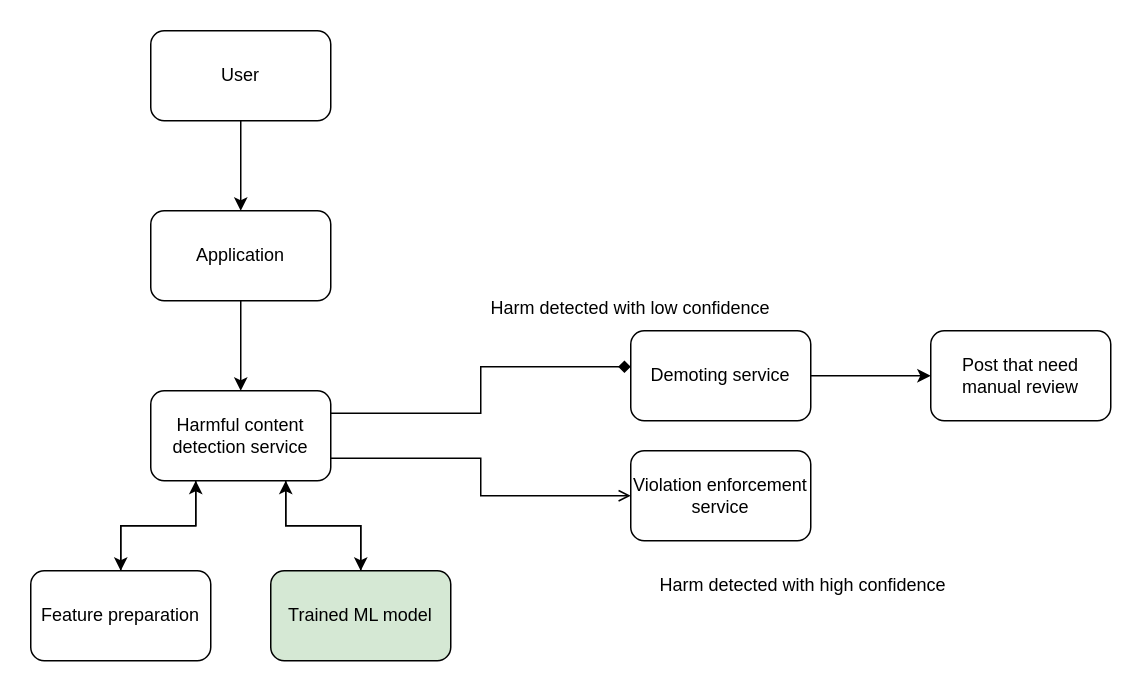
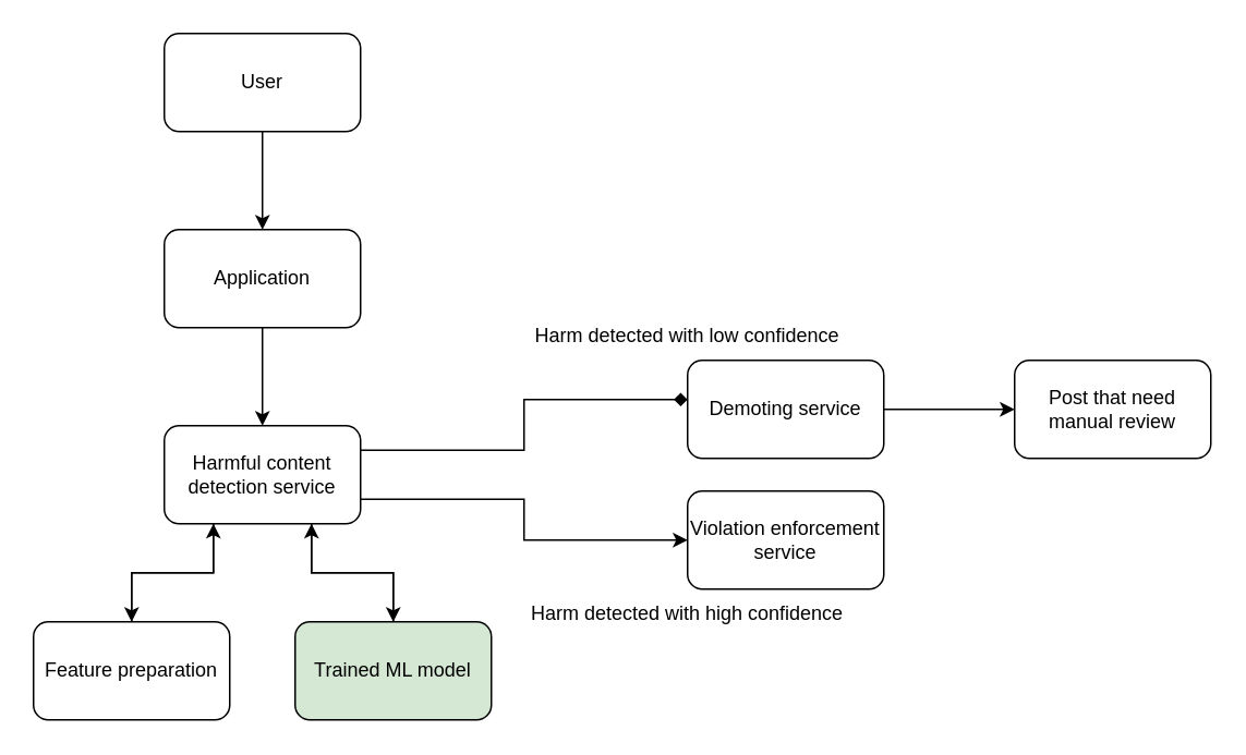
- <mxCell id="6" style="edgeStyle=orthogonalEdgeStyle;rounded=0;orthogonalLoop=1;jettySize=auto;html=1;exitX=1;exitY=0.75;exitDx=0;exitDy=0;entryX=0;entryY=0.5;entryDx=0;entryDy=0;endArrow=open;" edge="1" parent="1" source="9" target="12"><mxGeometry relative="1" as="geometry" /></mxCell>
+ <mxCell id="6" style="edgeStyle=orthogonalEdgeStyle;rounded=0;orthogonalLoop=1;jettySize=auto;html=1;exitX=1;exitY=0.75;exitDx=0;exitDy=0;entryX=0;entryY=0.5;entryDx=0;entryDy=0;" edge="1" parent="1" source="9" target="12"><mxGeometry relative="1" as="geometry" /></mxCell>
- <mxCell id="20" value="Harm detected with high confidence" style="text;html=1;strokeColor=none;fillColor=none;align=center;verticalAlign=middle;whiteSpace=wrap;rounded=0;" vertex="1" parent="1"><mxGeometry x="415" y="375" width="240" height="30" as="geometry" /></mxCell>
+ <mxCell id="20" value="Harm detected with high confidence" style="text;html=1;strokeColor=none;fillColor=none;align=center;verticalAlign=middle;whiteSpace=wrap;rounded=0;" vertex="1" parent="1"><mxGeometry x="300" y="360" width="240" height="30" as="geometry" /></mxCell>
